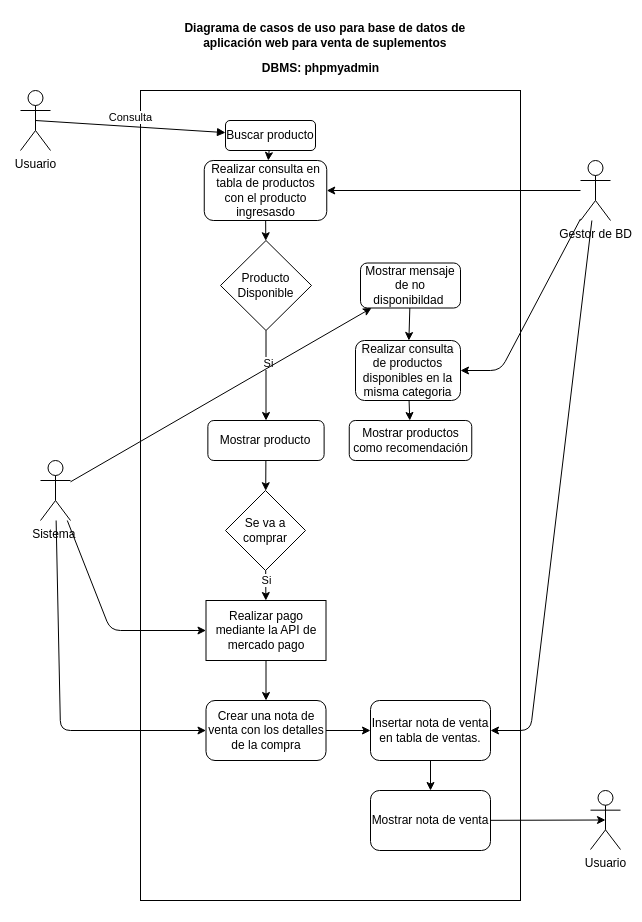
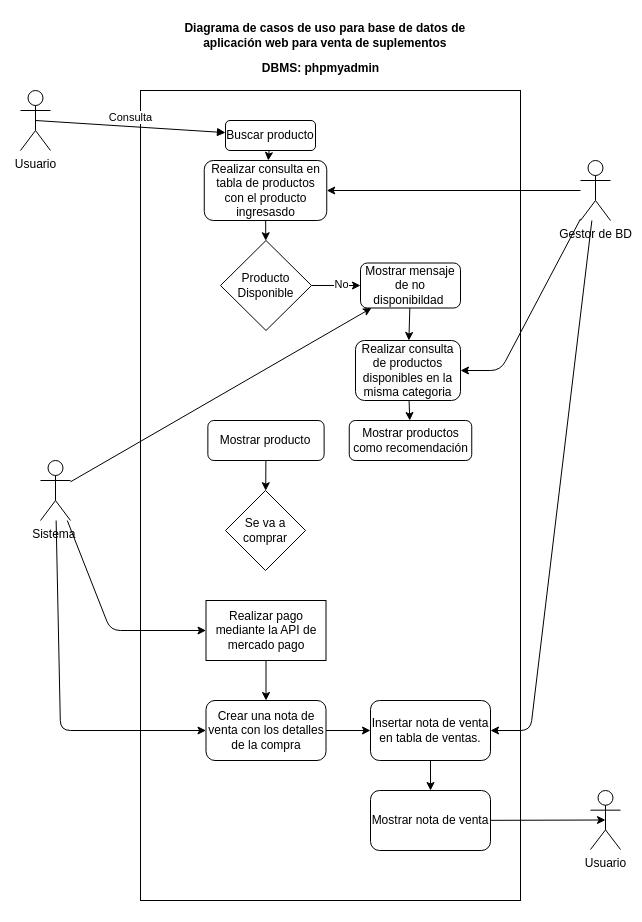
+ <mxCell id="11" value="" style="edgeStyle=none;html=1;" edge="1" parent="1" source="15" target="17"><mxGeometry relative="1" as="geometry" /></mxCell>
+ <mxCell id="12" value="No" style="edgeLabel;html=1;align=center;verticalAlign=middle;resizable=0;points=[];" vertex="1" connectable="0" parent="11"><mxGeometry x="0.174" y="2" relative="1" as="geometry"><mxPoint as="offset" /></mxGeometry></mxCell>
- <mxCell id="13" value="" style="edgeStyle=none;html=1;" edge="1" parent="1" source="15" target="22"><mxGeometry relative="1" as="geometry" /></mxCell>
- <mxCell id="14" value="Si" style="edgeLabel;html=1;align=center;verticalAlign=middle;resizable=0;points=[];" vertex="1" connectable="0" parent="13"><mxGeometry x="-0.246" y="2" relative="1" as="geometry"><mxPoint y="-1" as="offset" /></mxGeometry></mxCell>
- <mxCell id="23" value="" style="edgeStyle=none;html=1;" edge="1" parent="1" source="25" target="27"><mxGeometry relative="1" as="geometry" /></mxCell>
- <mxCell id="24" value="Si" style="edgeLabel;html=1;align=center;verticalAlign=middle;resizable=0;points=[];" vertex="1" connectable="0" parent="23"><mxGeometry x="-0.276" relative="1" as="geometry"><mxPoint y="-1" as="offset" /></mxGeometry></mxCell>
